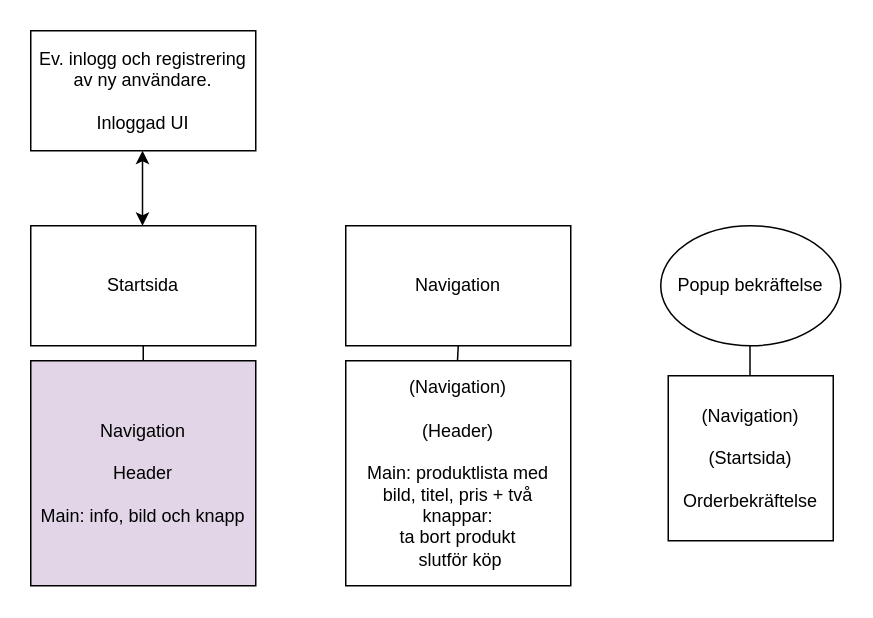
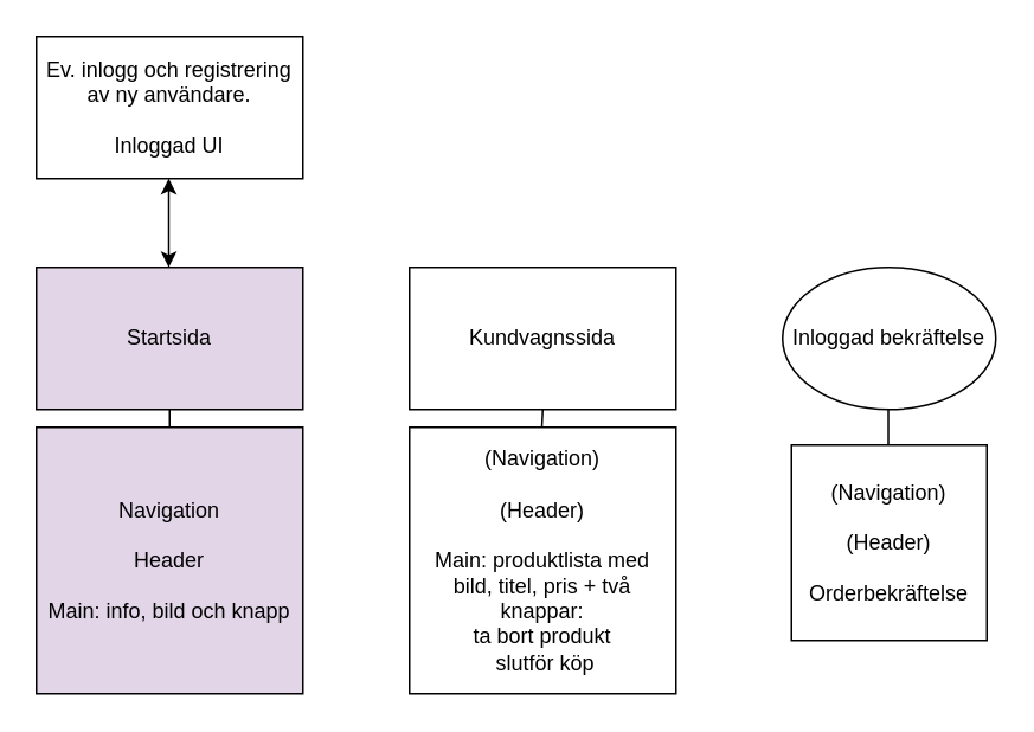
- <mxCell id="2" value="Startsida" style="rounded=0;whiteSpace=wrap;html=1;" parent="1" vertex="1"><mxGeometry x="20" y="150" width="150" height="80" as="geometry" /></mxCell>
+ <mxCell id="2" value="Startsida" style="rounded=0;whiteSpace=wrap;html=1;fillColor=#e1d5e7;" parent="1" vertex="1"><mxGeometry x="20" y="150" width="150" height="80" as="geometry" /></mxCell>
- <mxCell id="3" value="Navigation" style="rounded=0;whiteSpace=wrap;html=1;" parent="1" vertex="1"><mxGeometry x="230" y="150" width="150" height="80" as="geometry" /></mxCell>
+ <mxCell id="3" value="Kundvagnssida" style="rounded=0;whiteSpace=wrap;html=1;" parent="1" vertex="1"><mxGeometry x="230" y="150" width="150" height="80" as="geometry" /></mxCell>
- <mxCell id="4" value="Popup bekräftelse" style="ellipse;whiteSpace=wrap;html=1;" vertex="1" parent="1"><mxGeometry x="440" y="150" width="120" height="80" as="geometry" /></mxCell>
+ <mxCell id="4" value="Inloggad bekräftelse" style="ellipse;whiteSpace=wrap;html=1;" vertex="1" parent="1"><mxGeometry x="440" y="150" width="120" height="80" as="geometry" /></mxCell>
- <mxCell id="9" value="&lt;span&gt;(Navigation)&lt;/span&gt;&lt;br&gt;&lt;br&gt;&lt;span&gt;(Startsida)&lt;br&gt;&lt;br&gt;Orderbekräftelse&lt;br&gt;&lt;/span&gt;" style="whiteSpace=wrap;html=1;aspect=fixed;" vertex="1" parent="1"><mxGeometry x="445" y="250" width="110" height="110" as="geometry" /></mxCell>
+ <mxCell id="9" value="&lt;span&gt;(Navigation)&lt;/span&gt;&lt;br&gt;&lt;br&gt;&lt;span&gt;(Header)&lt;br&gt;&lt;br&gt;Orderbekräftelse&lt;br&gt;&lt;/span&gt;" style="whiteSpace=wrap;html=1;aspect=fixed;" vertex="1" parent="1"><mxGeometry x="445" y="250" width="110" height="110" as="geometry" /></mxCell>
